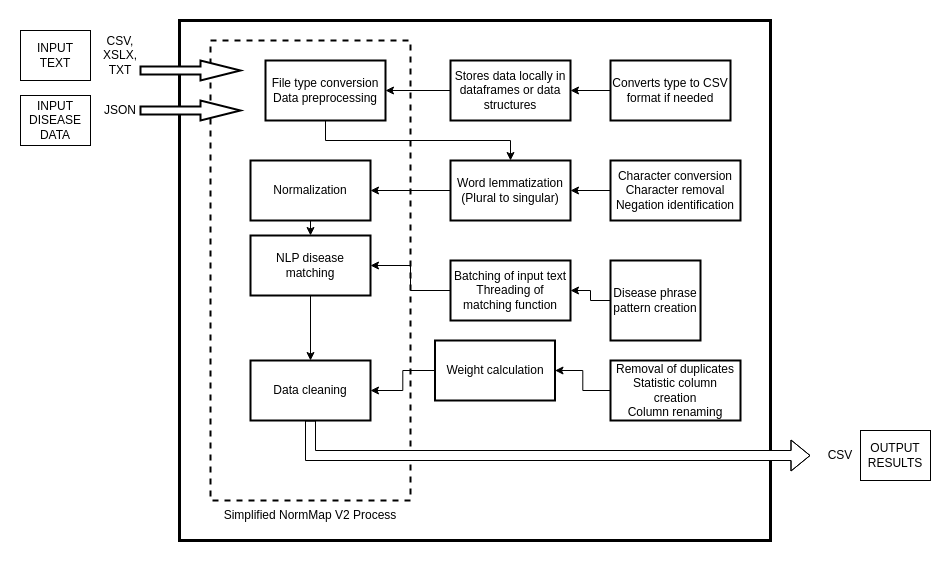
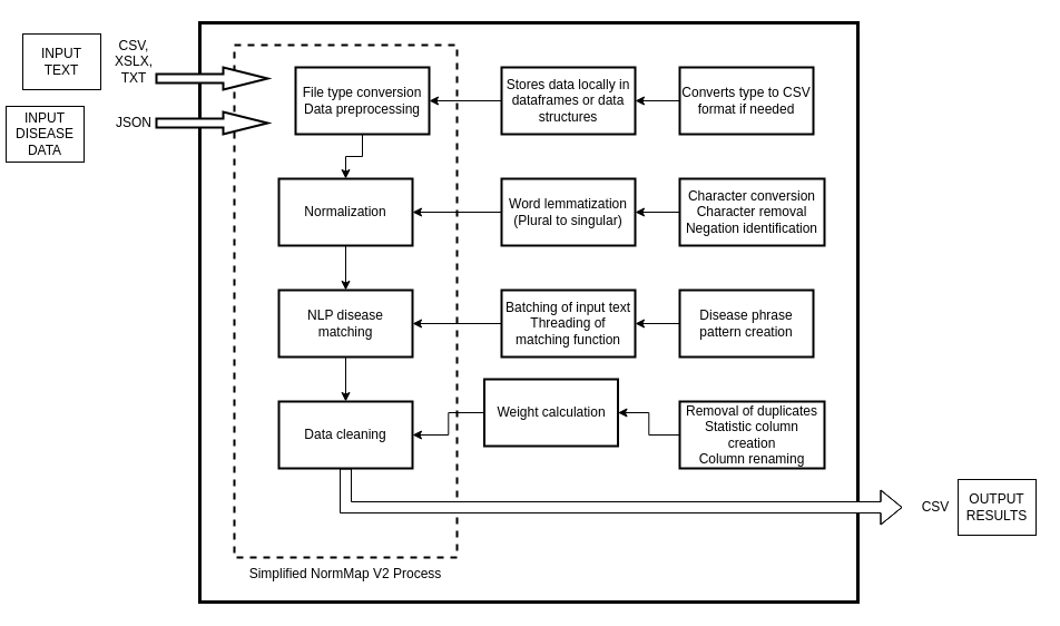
- <mxCell id="16" value="INPUT DISEASE DATA" style="text;html=1;strokeColor=default;fillColor=none;align=center;verticalAlign=middle;whiteSpace=wrap;rounded=0;" parent="1" vertex="1"><mxGeometry x="20" y="95" width="70" height="50" as="geometry" /></mxCell>
+ <mxCell id="16" value="INPUT DISEASE DATA" style="text;html=1;strokeColor=default;fillColor=none;align=center;verticalAlign=middle;whiteSpace=wrap;rounded=0;" parent="1" vertex="1"><mxGeometry x="5" y="95" width="70" height="50" as="geometry" /></mxCell>
- <mxCell id="6" style="edgeStyle=orthogonalEdgeStyle;rounded=0;orthogonalLoop=1;jettySize=auto;html=1;exitX=0.5;exitY=1;exitDx=0;exitDy=0;" parent="1" source="7" target="19" edge="1"><mxGeometry relative="1" as="geometry" /></mxCell>
+ <mxCell id="6" style="edgeStyle=orthogonalEdgeStyle;rounded=0;orthogonalLoop=1;jettySize=auto;html=1;exitX=0.5;exitY=1;exitDx=0;exitDy=0;entryX=0.5;entryY=0;entryDx=0;entryDy=0;" parent="1" source="7" target="9" edge="1"><mxGeometry relative="1" as="geometry" /></mxCell>
- <mxCell id="11" value="NLP disease matching" style="rounded=0;whiteSpace=wrap;html=1;strokeWidth=2;fillColor=none;" parent="1" vertex="1"><mxGeometry x="250" y="235" width="120" height="60" as="geometry" /></mxCell>
+ <mxCell id="11" value="NLP disease matching" style="rounded=0;whiteSpace=wrap;html=1;strokeWidth=2;fillColor=none;" parent="1" vertex="1"><mxGeometry x="250" y="260" width="120" height="60" as="geometry" /></mxCell>
- <mxCell id="28" value="Disease phrase pattern creation" style="rounded=0;whiteSpace=wrap;html=1;strokeWidth=2;fillColor=none;" parent="1" vertex="1"><mxGeometry x="610" y="260" width="90" height="80" as="geometry" /></mxCell>
+ <mxCell id="28" value="Disease phrase pattern creation" style="rounded=0;whiteSpace=wrap;html=1;strokeWidth=2;fillColor=none;" parent="1" vertex="1"><mxGeometry x="610" y="260" width="120" height="60" as="geometry" /></mxCell>
